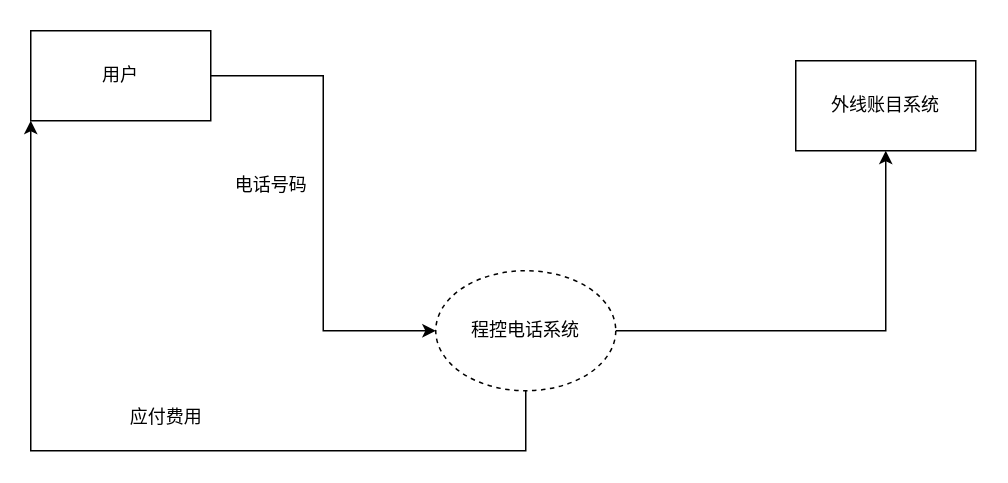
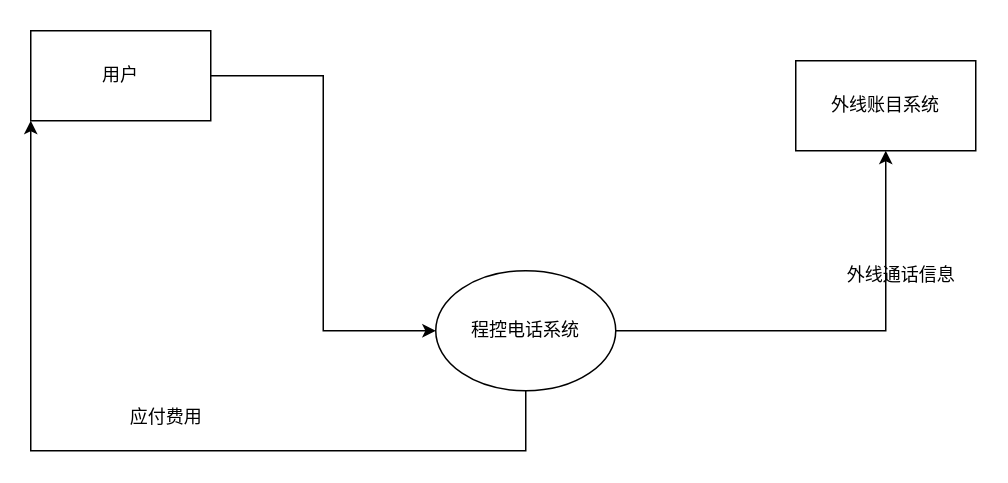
- <mxCell id="8" value="电话号码" style="text;html=1;align=center;verticalAlign=middle;resizable=0;points=[];autosize=1;strokeColor=none;fillColor=none;" vertex="1" parent="1"><mxGeometry x="145" y="108" width="70" height="30" as="geometry" /></mxCell>
+ <mxCell id="9" value="外线通话信息" style="text;html=1;align=center;verticalAlign=middle;resizable=0;points=[];autosize=1;strokeColor=none;fillColor=none;" vertex="1" parent="1"><mxGeometry x="550" y="168" width="100" height="30" as="geometry" /></mxCell>
- <mxCell id="7" value="程控电话系统" style="ellipse;whiteSpace=wrap;html=1;dashed=1;" vertex="1" parent="1"><mxGeometry x="290" y="180" width="120" height="80" as="geometry" /></mxCell>
+ <mxCell id="7" value="程控电话系统" style="ellipse;whiteSpace=wrap;html=1;" vertex="1" parent="1"><mxGeometry x="290" y="180" width="120" height="80" as="geometry" /></mxCell>
